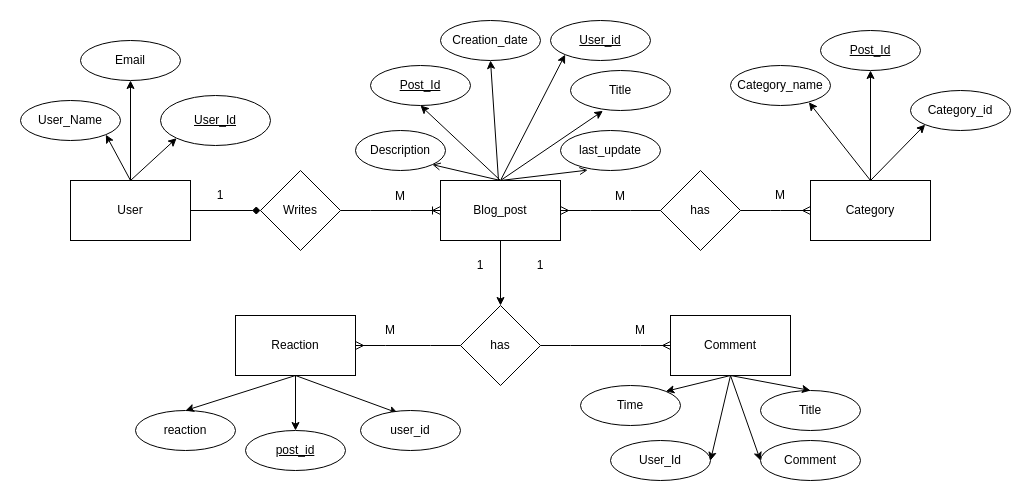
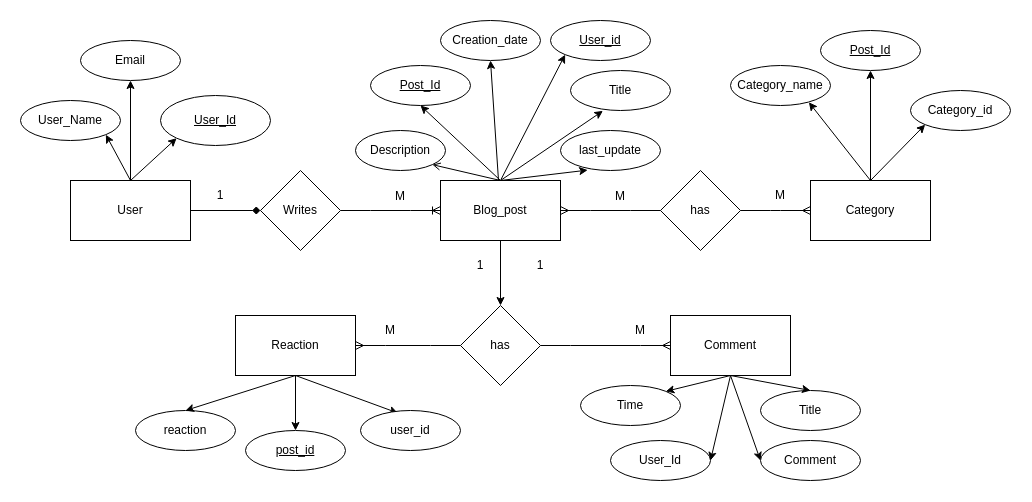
- <mxCell id="26" value="" style="endArrow=open;html=1;rounded=0;exitX=0.5;exitY=0;exitDx=0;exitDy=0;entryX=0.272;entryY=0.99;entryDx=0;entryDy=0;entryPerimeter=0;" parent="1" source="4" target="15" edge="1"><mxGeometry width="50" height="50" relative="1" as="geometry"><mxPoint x="460" y="180" as="sourcePoint" /><mxPoint x="510" y="130" as="targetPoint" /></mxGeometry></mxCell>
+ <mxCell id="26" value="" style="endArrow=classic;html=1;rounded=0;exitX=0.5;exitY=0;exitDx=0;exitDy=0;entryX=0.272;entryY=0.99;entryDx=0;entryDy=0;entryPerimeter=0;" parent="1" source="4" target="15" edge="1"><mxGeometry width="50" height="50" relative="1" as="geometry"><mxPoint x="460" y="180" as="sourcePoint" /><mxPoint x="510" y="130" as="targetPoint" /></mxGeometry></mxCell>
